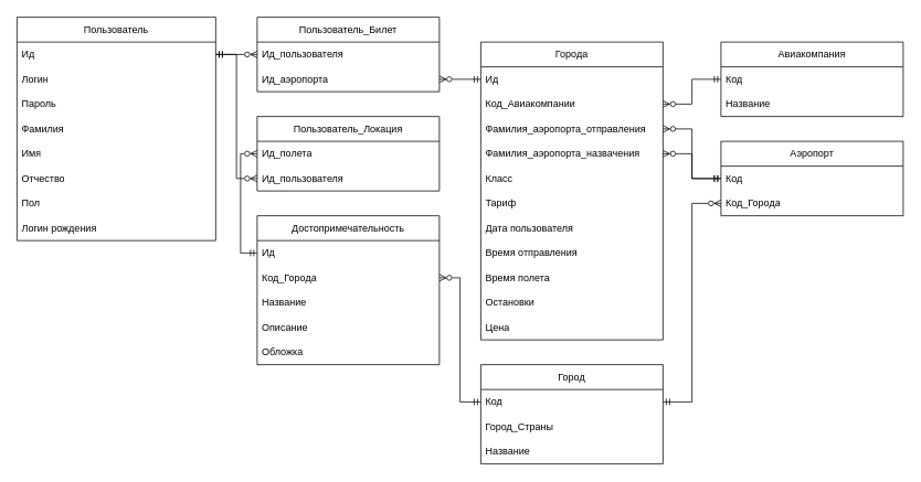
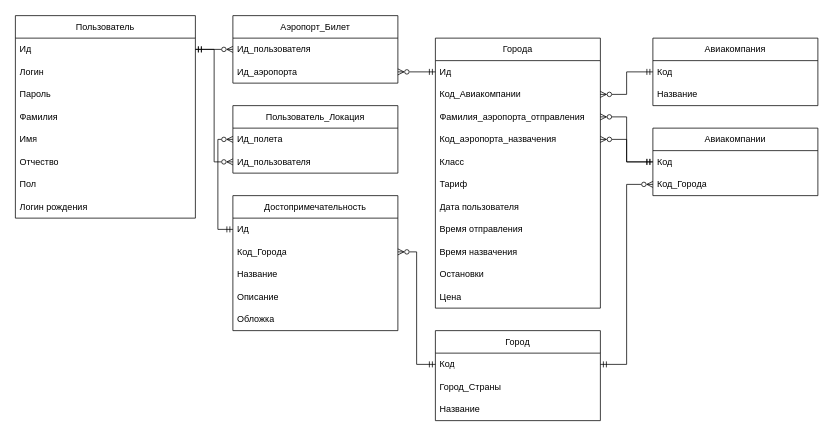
- <mxCell id="29" value="Пользователь_Билет" style="swimlane;fontStyle=0;childLayout=stackLayout;horizontal=1;startSize=30;horizontalStack=0;resizeParent=1;resizeParentMax=0;resizeLast=0;collapsible=1;marginBottom=0;whiteSpace=wrap;html=1;" parent="1" vertex="1"><mxGeometry x="310" y="20" width="220" height="90" as="geometry" /></mxCell>
+ <mxCell id="29" value="Аэропорт_Билет" style="swimlane;fontStyle=0;childLayout=stackLayout;horizontal=1;startSize=30;horizontalStack=0;resizeParent=1;resizeParentMax=0;resizeLast=0;collapsible=1;marginBottom=0;whiteSpace=wrap;html=1;" parent="1" vertex="1"><mxGeometry x="310" y="20" width="220" height="90" as="geometry" /></mxCell>
- <mxCell id="15" value="Фамилия_аэропорта_назвачения" style="text;strokeColor=none;fillColor=none;align=left;verticalAlign=middle;spacingLeft=4;spacingRight=4;overflow=hidden;points=[[0,0.5],[1,0.5]];portConstraint=eastwest;rotatable=0;whiteSpace=wrap;html=1;" parent="11" vertex="1"><mxGeometry y="120" width="220" height="30" as="geometry" /></mxCell>
+ <mxCell id="15" value="Код_аэропорта_назвачения" style="text;strokeColor=none;fillColor=none;align=left;verticalAlign=middle;spacingLeft=4;spacingRight=4;overflow=hidden;points=[[0,0.5],[1,0.5]];portConstraint=eastwest;rotatable=0;whiteSpace=wrap;html=1;" parent="11" vertex="1"><mxGeometry y="120" width="220" height="30" as="geometry" /></mxCell>
- <mxCell id="39" value="Аэропорт" style="swimlane;fontStyle=0;childLayout=stackLayout;horizontal=1;startSize=30;horizontalStack=0;resizeParent=1;resizeParentMax=0;resizeLast=0;collapsible=1;marginBottom=0;whiteSpace=wrap;html=1;" parent="1" vertex="1"><mxGeometry x="870" y="170" width="220" height="90" as="geometry" /></mxCell>
+ <mxCell id="39" value="Авиакомпании" style="swimlane;fontStyle=0;childLayout=stackLayout;horizontal=1;startSize=30;horizontalStack=0;resizeParent=1;resizeParentMax=0;resizeLast=0;collapsible=1;marginBottom=0;whiteSpace=wrap;html=1;" parent="1" vertex="1"><mxGeometry x="870" y="170" width="220" height="90" as="geometry" /></mxCell>
- <mxCell id="20" value="Время полета" style="text;strokeColor=none;fillColor=none;align=left;verticalAlign=middle;spacingLeft=4;spacingRight=4;overflow=hidden;points=[[0,0.5],[1,0.5]];portConstraint=eastwest;rotatable=0;whiteSpace=wrap;html=1;" parent="11" vertex="1"><mxGeometry y="270" width="220" height="30" as="geometry" /></mxCell>
+ <mxCell id="20" value="Время назвачения" style="text;strokeColor=none;fillColor=none;align=left;verticalAlign=middle;spacingLeft=4;spacingRight=4;overflow=hidden;points=[[0,0.5],[1,0.5]];portConstraint=eastwest;rotatable=0;whiteSpace=wrap;html=1;" parent="11" vertex="1"><mxGeometry y="270" width="220" height="30" as="geometry" /></mxCell>
